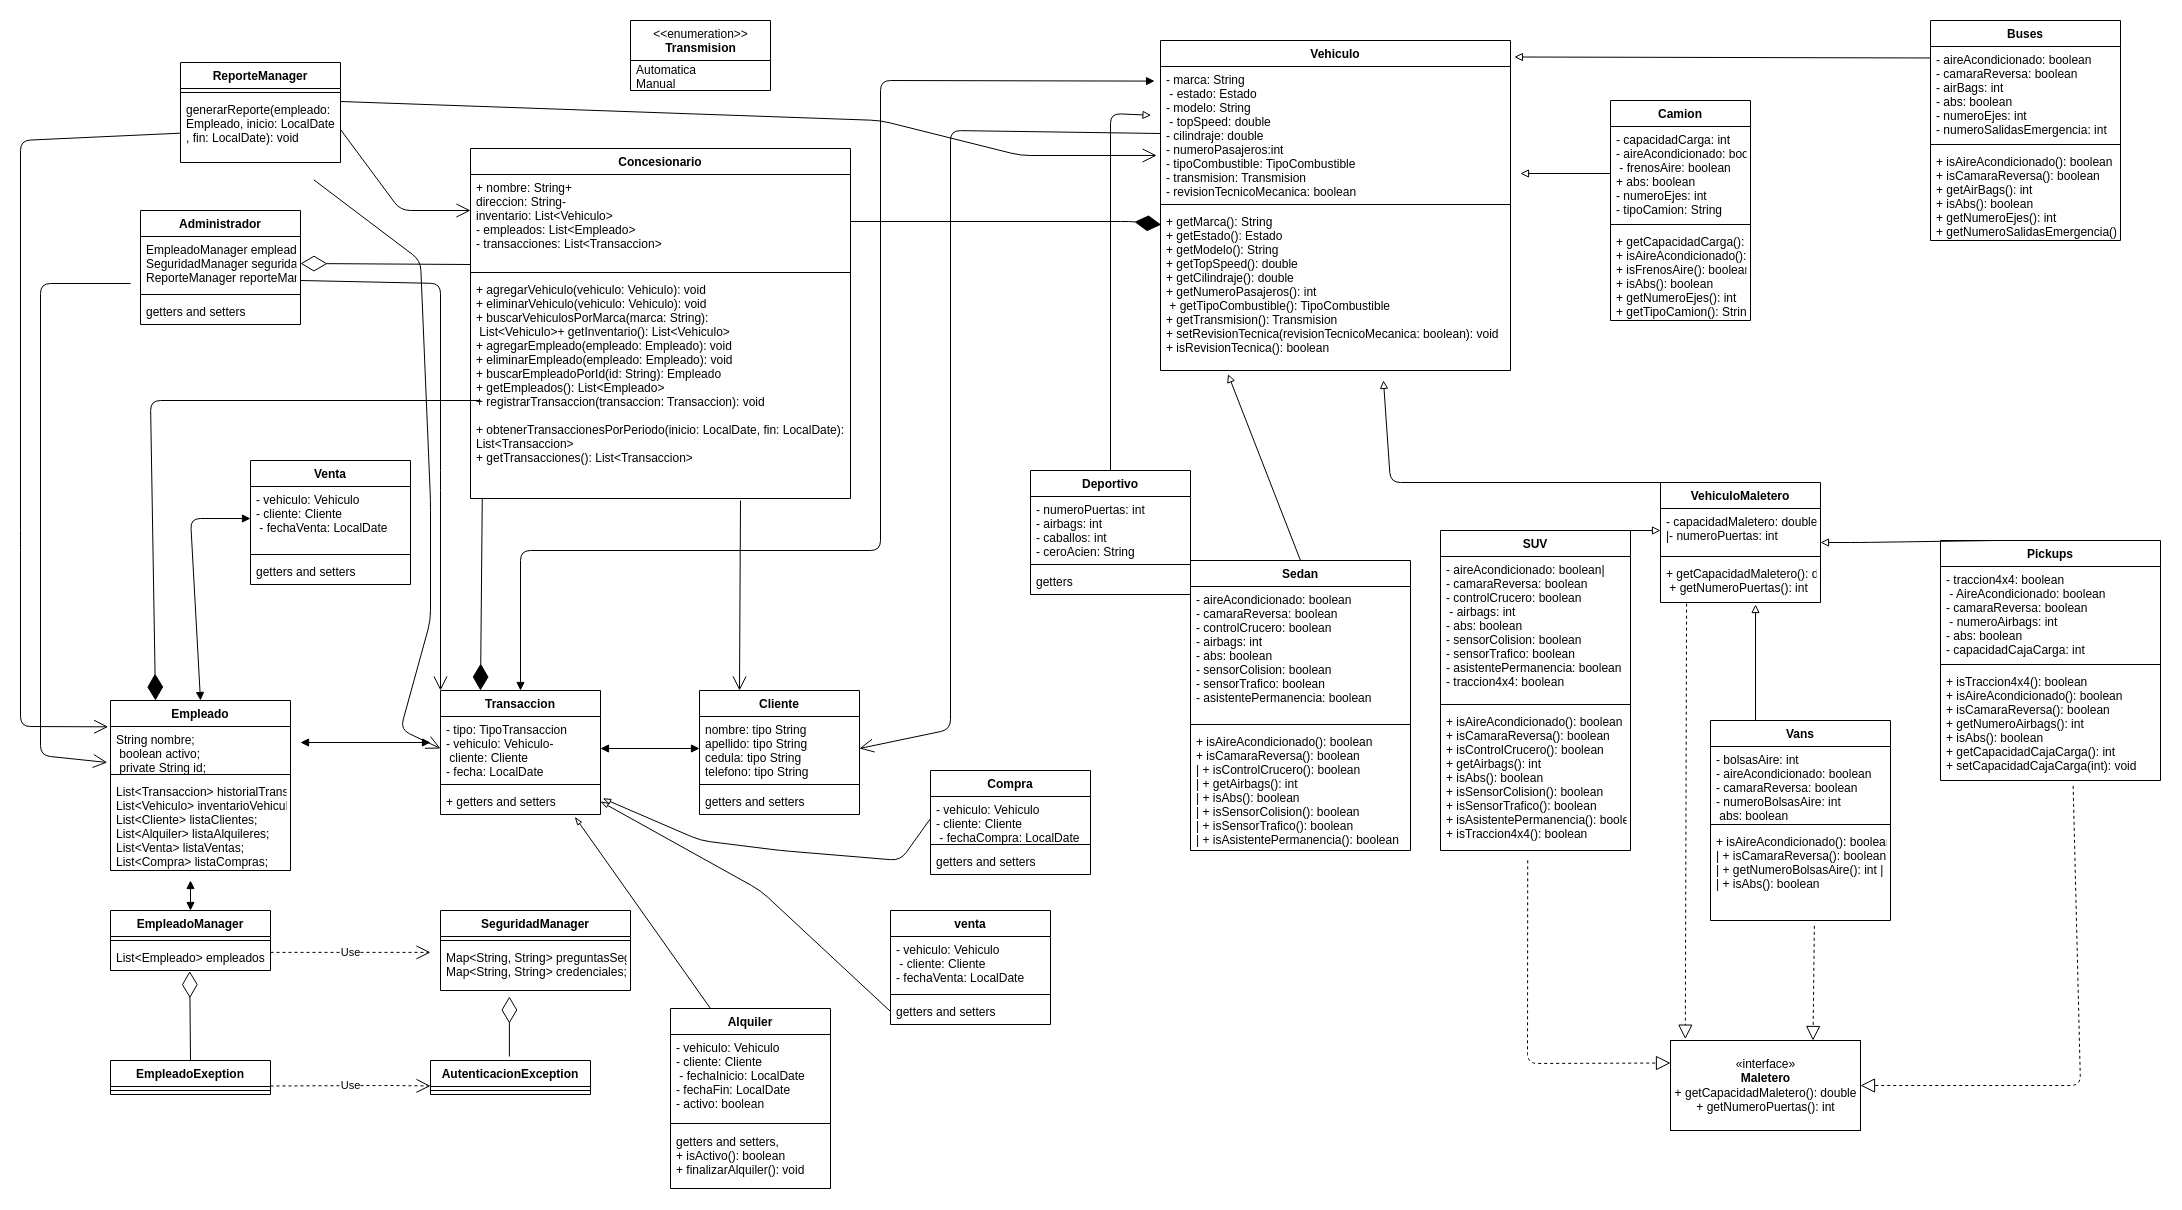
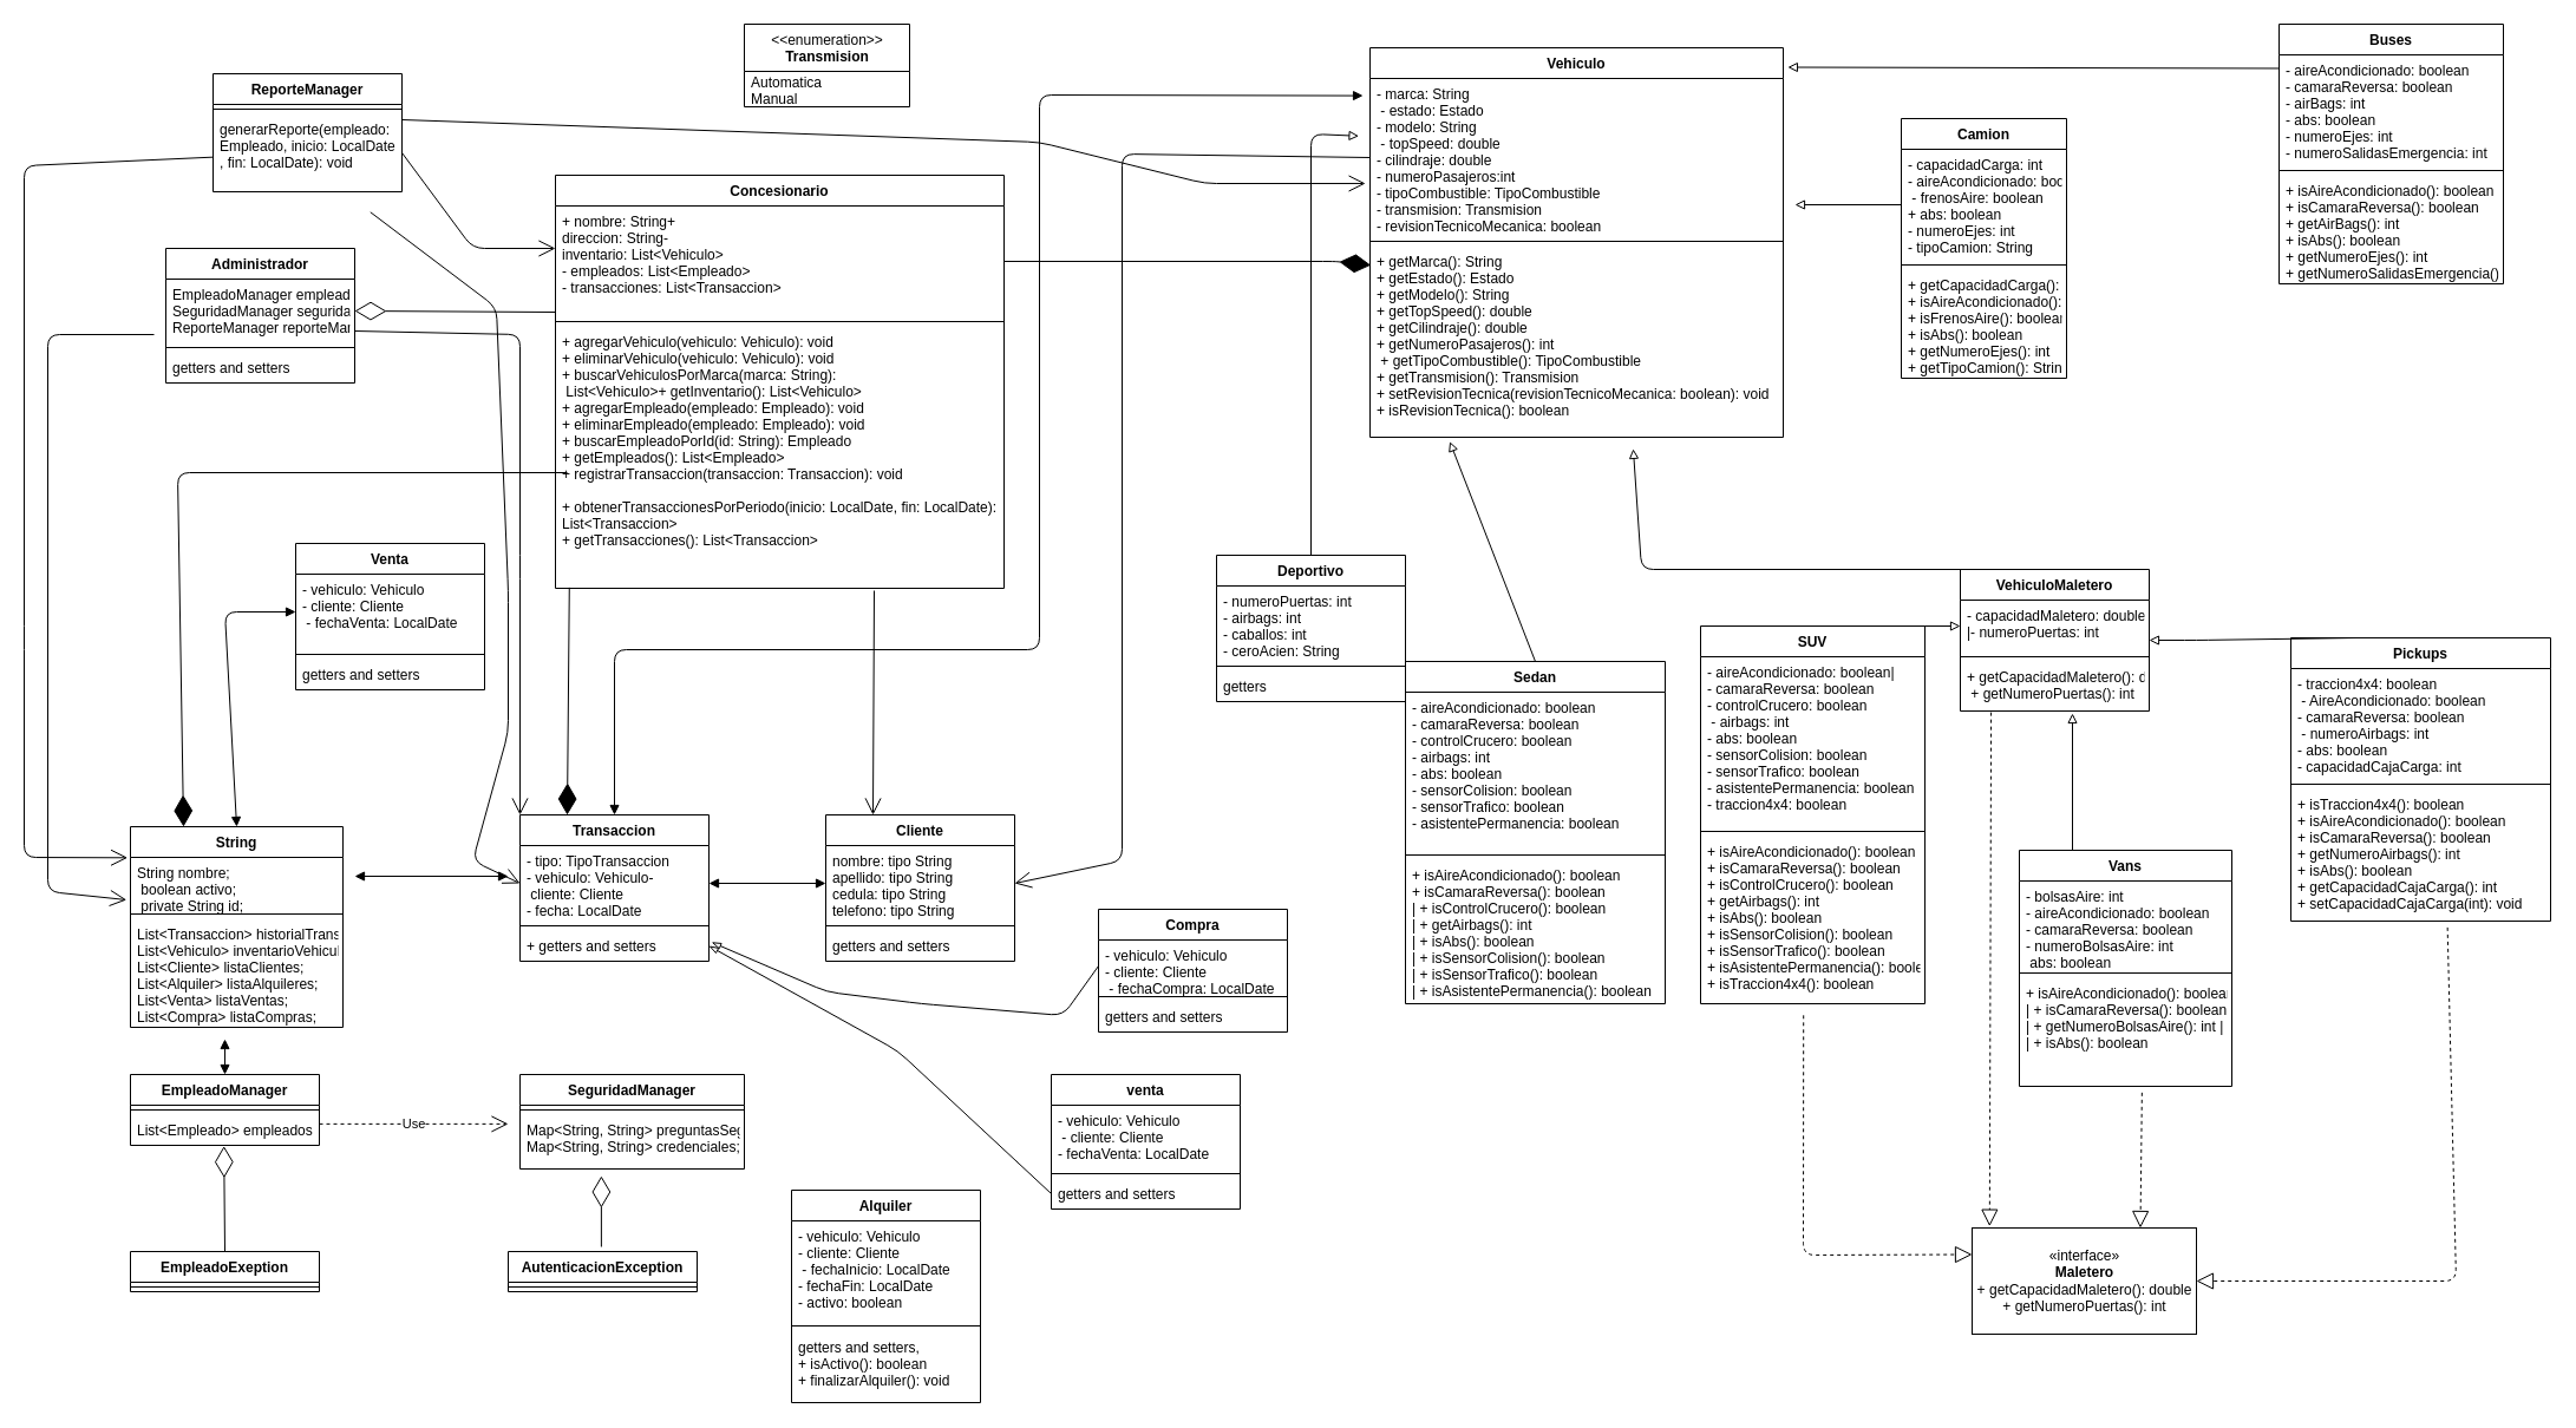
- <mxCell id="10" value="Empleado" style="swimlane;fontStyle=1;align=center;verticalAlign=top;childLayout=stackLayout;horizontal=1;startSize=26;horizontalStack=0;resizeParent=1;resizeParentMax=0;resizeLast=0;collapsible=1;marginBottom=0;" parent="1" vertex="1"><mxGeometry x="110" y="700" width="180" height="170" as="geometry" /></mxCell>
+ <mxCell id="10" value="String" style="swimlane;fontStyle=1;align=center;verticalAlign=top;childLayout=stackLayout;horizontal=1;startSize=26;horizontalStack=0;resizeParent=1;resizeParentMax=0;resizeLast=0;collapsible=1;marginBottom=0;" parent="1" vertex="1"><mxGeometry x="110" y="700" width="180" height="170" as="geometry" /></mxCell>
- <mxCell id="117" value="" style="html=1;verticalAlign=bottom;labelBackgroundColor=none;endArrow=blockThin;endFill=0;exitX=0.25;exitY=0;exitDx=0;exitDy=0;entryX=0.84;entryY=1.093;entryDx=0;entryDy=0;entryPerimeter=0;" parent="1" source="105" target="54" edge="1"><mxGeometry width="160" relative="1" as="geometry"><mxPoint x="860" y="960" as="sourcePoint" /><mxPoint x="1020" y="960" as="targetPoint" /></mxGeometry></mxCell>
- <mxCell id="65" value="Use" style="endArrow=open;endSize=12;dashed=1;html=1;exitX=1;exitY=0.75;exitDx=0;exitDy=0;entryX=0;entryY=0.75;entryDx=0;entryDy=0;" parent="1" source="61" target="63" edge="1"><mxGeometry width="160" relative="1" as="geometry"><mxPoint x="270" y="1110" as="sourcePoint" /><mxPoint x="430" y="1110" as="targetPoint" /><Array as="points"><mxPoint x="390" y="1085" /></Array></mxGeometry></mxCell>
